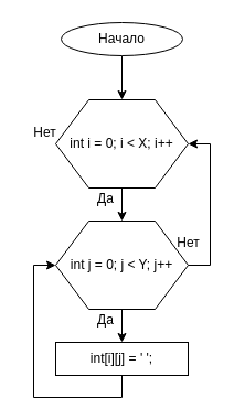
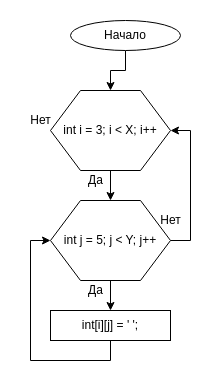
- <mxCell id="3" value="Начало" style="ellipse;whiteSpace=wrap;html=1;" vertex="1" parent="1"><mxGeometry x="55" y="20" width="110" height="30" as="geometry" /></mxCell>
+ <mxCell id="3" value="Начало" style="ellipse;whiteSpace=wrap;html=1;" vertex="1" parent="1"><mxGeometry x="70" y="20" width="110" height="30" as="geometry" /></mxCell>
- <mxCell id="5" value="int i = 0; i &amp;lt; X; i++" style="shape=hexagon;perimeter=hexagonPerimeter2;whiteSpace=wrap;html=1;" vertex="1" parent="1"><mxGeometry x="50" y="90" width="120" height="80" as="geometry" /></mxCell>
+ <mxCell id="5" value="int i = 3; i &amp;lt; X; i++" style="shape=hexagon;perimeter=hexagonPerimeter2;whiteSpace=wrap;html=1;" vertex="1" parent="1"><mxGeometry x="50" y="90" width="120" height="80" as="geometry" /></mxCell>
- <mxCell id="8" value="int j = 0; j &amp;lt; Y; j++" style="shape=hexagon;perimeter=hexagonPerimeter2;whiteSpace=wrap;html=1;" vertex="1" parent="1"><mxGeometry x="50" y="200" width="120" height="80" as="geometry" /></mxCell>
+ <mxCell id="8" value="int j = 5; j &amp;lt; Y; j++" style="shape=hexagon;perimeter=hexagonPerimeter2;whiteSpace=wrap;html=1;" vertex="1" parent="1"><mxGeometry x="50" y="200" width="120" height="80" as="geometry" /></mxCell>
